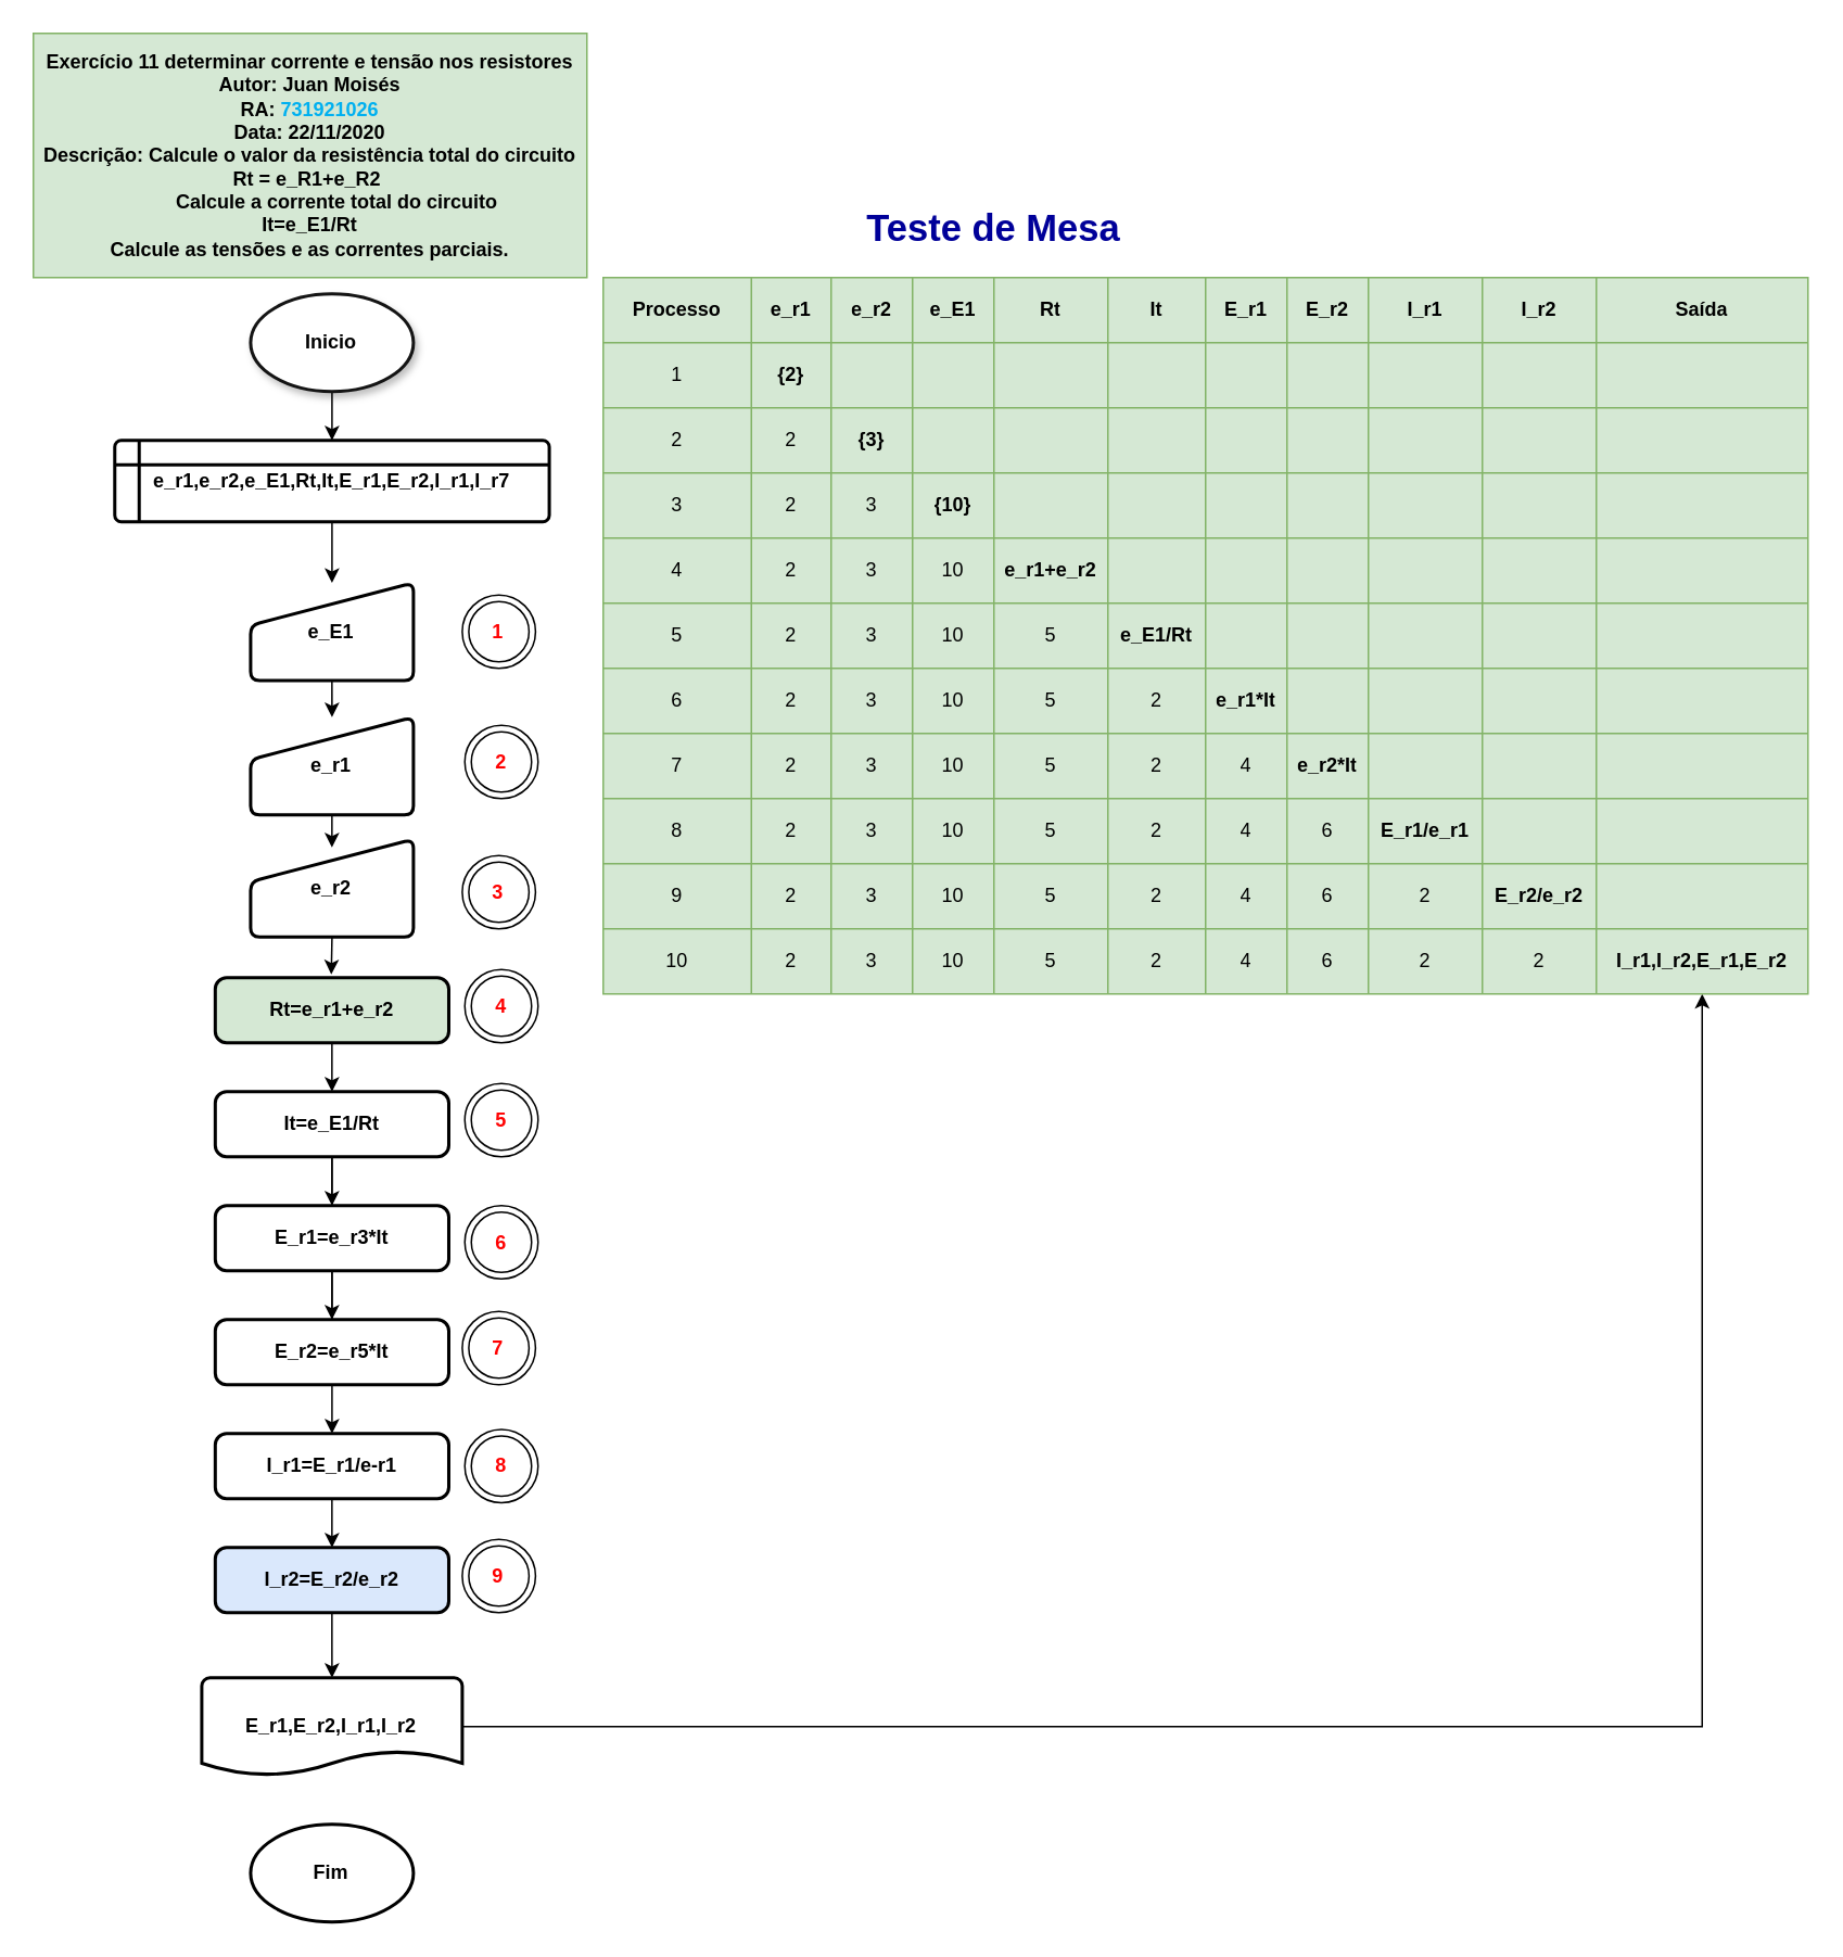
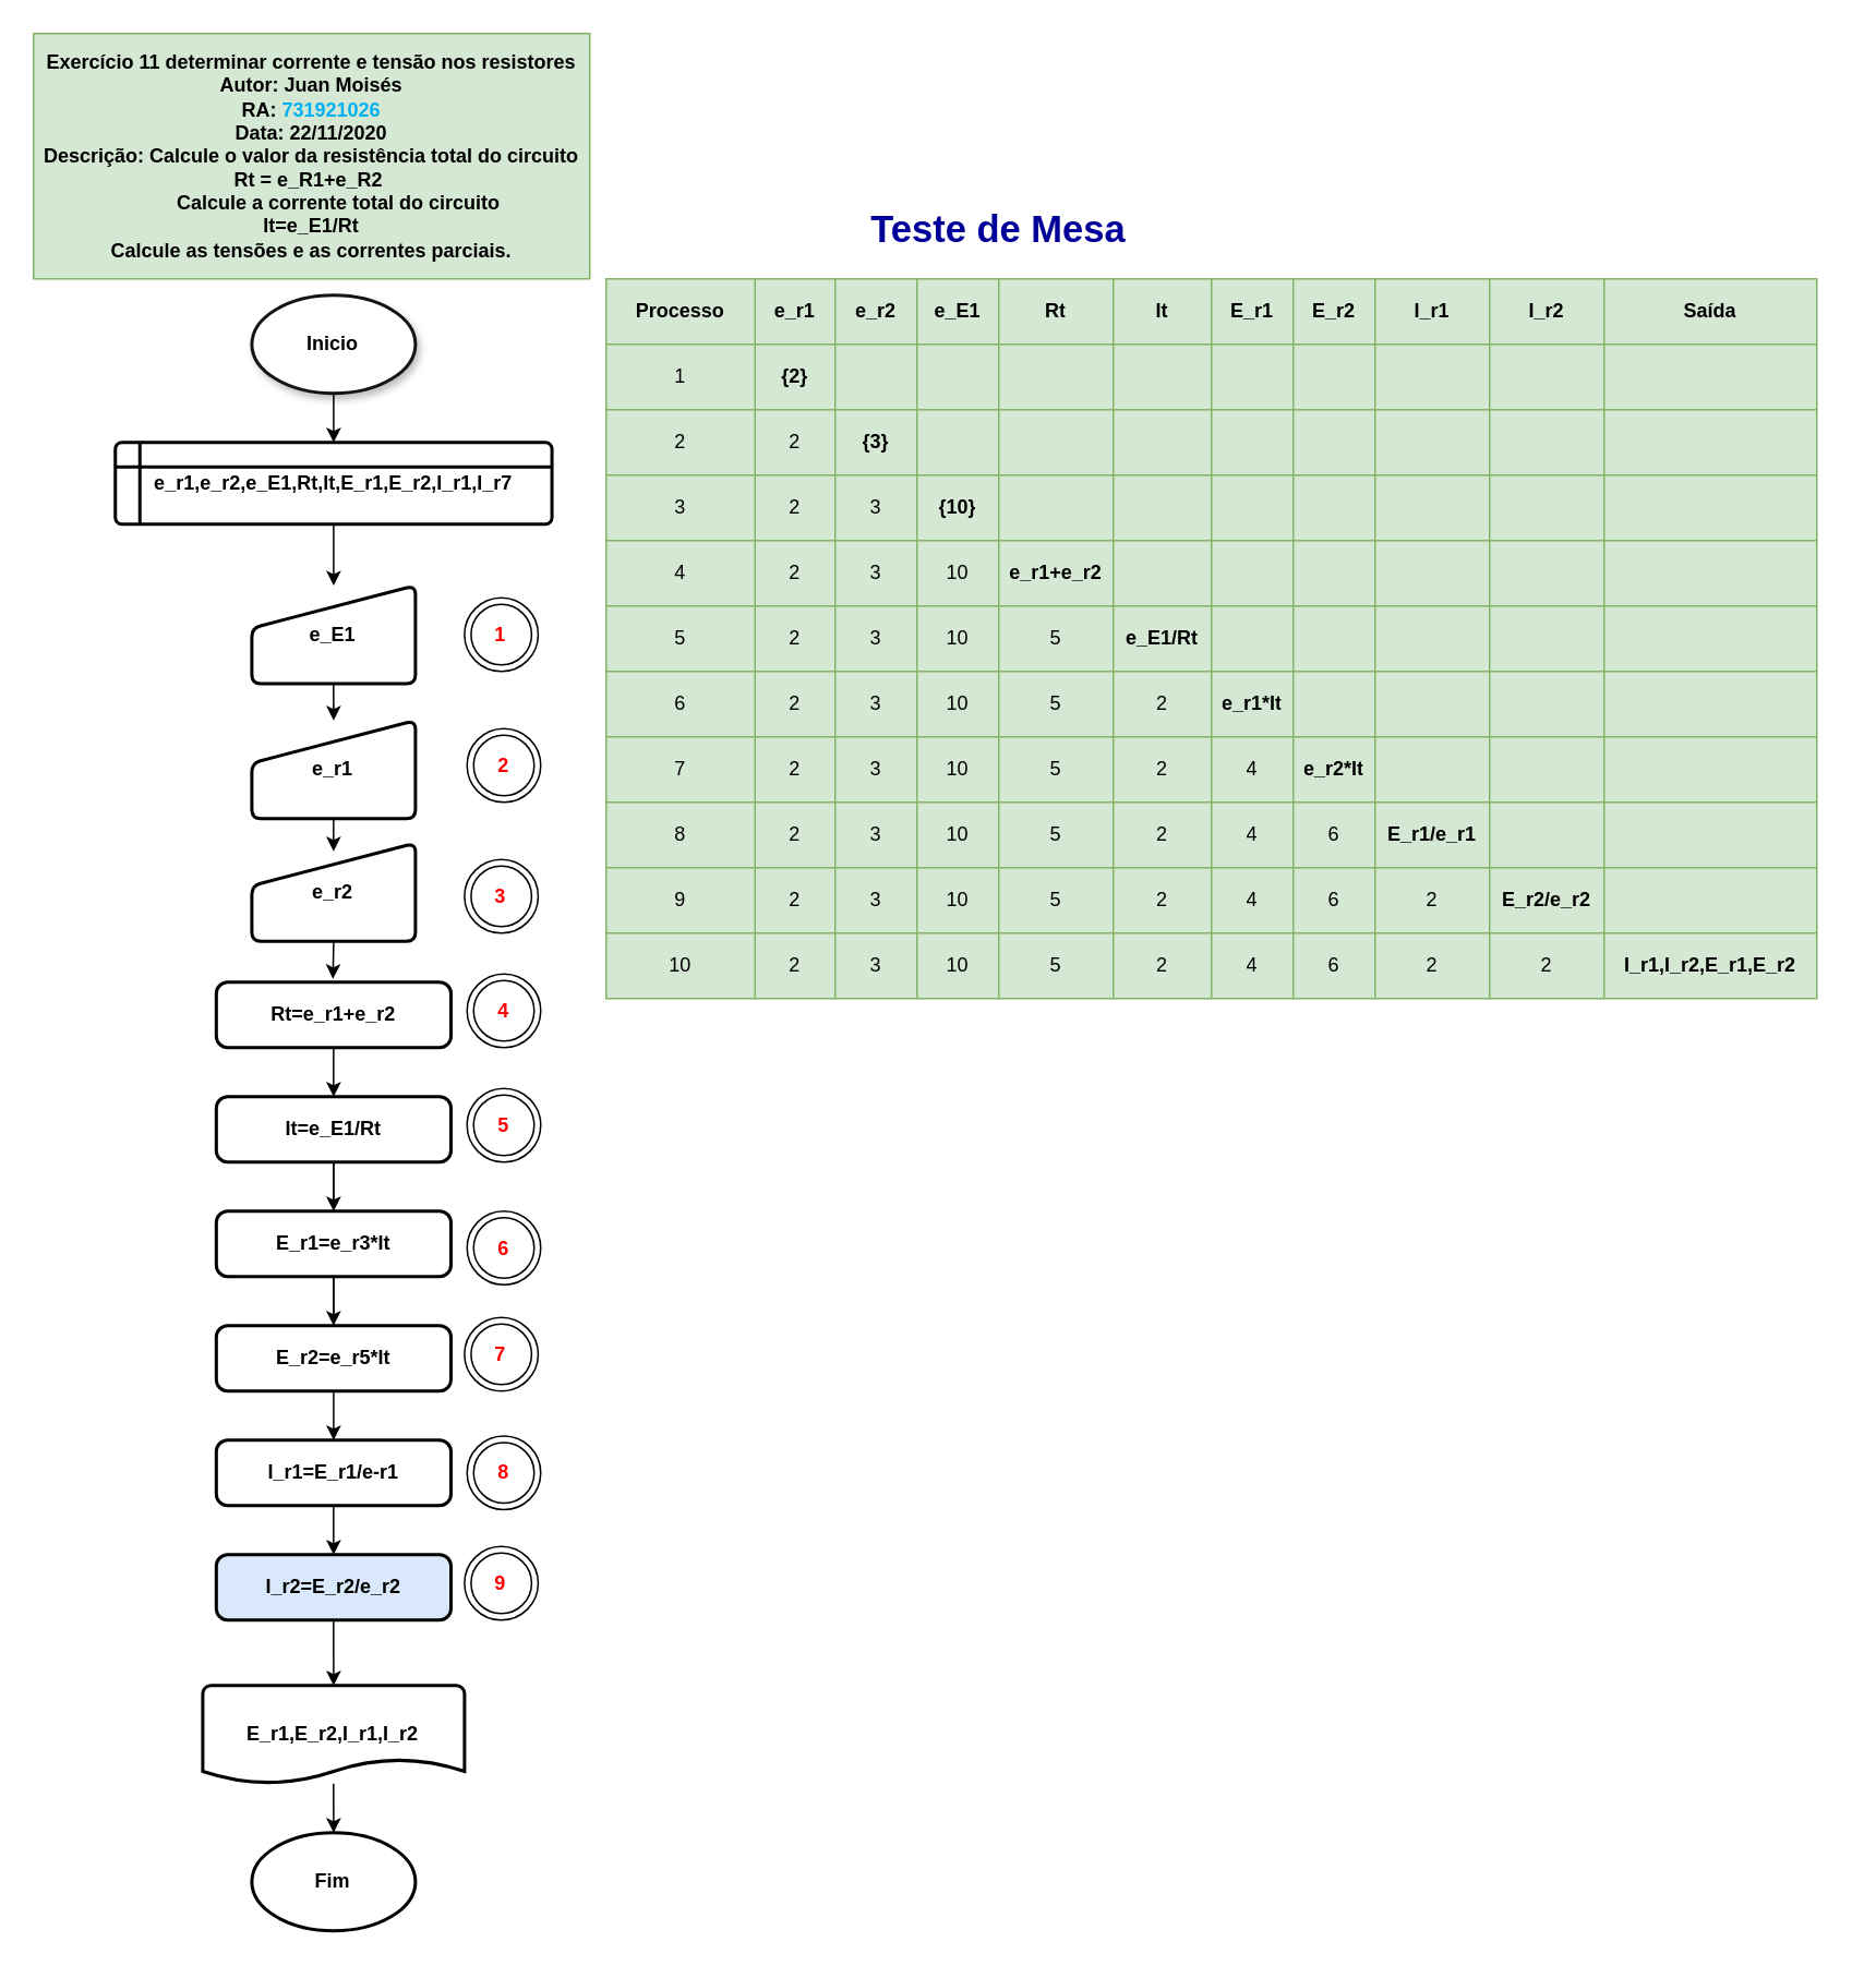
- <mxCell id="10" value="Rt=e_r1+e_r2" style="rounded=1;whiteSpace=wrap;html=1;absoluteArcSize=1;arcSize=14;strokeWidth=2;fontStyle=1;fillColor=#d5e8d4;" parent="1" vertex="1"><mxGeometry x="131.72" y="600" width="143.44" height="40" as="geometry" /></mxCell>
+ <mxCell id="10" value="Rt=e_r1+e_r2" style="rounded=1;whiteSpace=wrap;html=1;absoluteArcSize=1;arcSize=14;strokeWidth=2;fontStyle=1" parent="1" vertex="1"><mxGeometry x="131.72" y="600" width="143.44" height="40" as="geometry" /></mxCell>
- <mxCell id="11" style="edgeStyle=orthogonalEdgeStyle;rounded=0;orthogonalLoop=1;jettySize=auto;html=1;" parent="1" source="12" target="145" edge="1"><mxGeometry relative="1" as="geometry" /></mxCell>
+ <mxCell id="11" style="edgeStyle=orthogonalEdgeStyle;rounded=0;orthogonalLoop=1;jettySize=auto;html=1;entryX=0.5;entryY=0;entryDx=0;entryDy=0;entryPerimeter=0;" parent="1" source="12" target="146" edge="1"><mxGeometry relative="1" as="geometry" /></mxCell>
